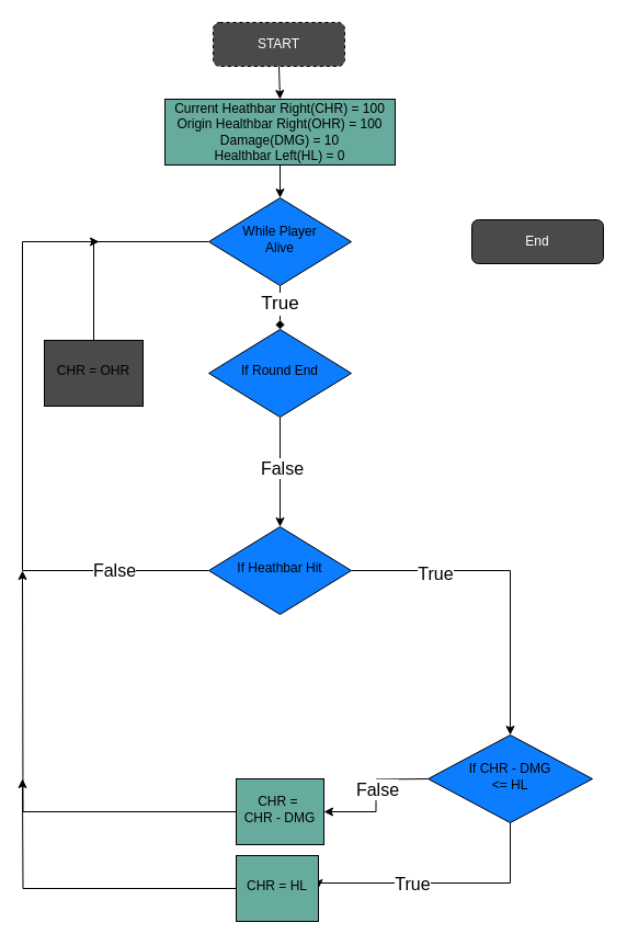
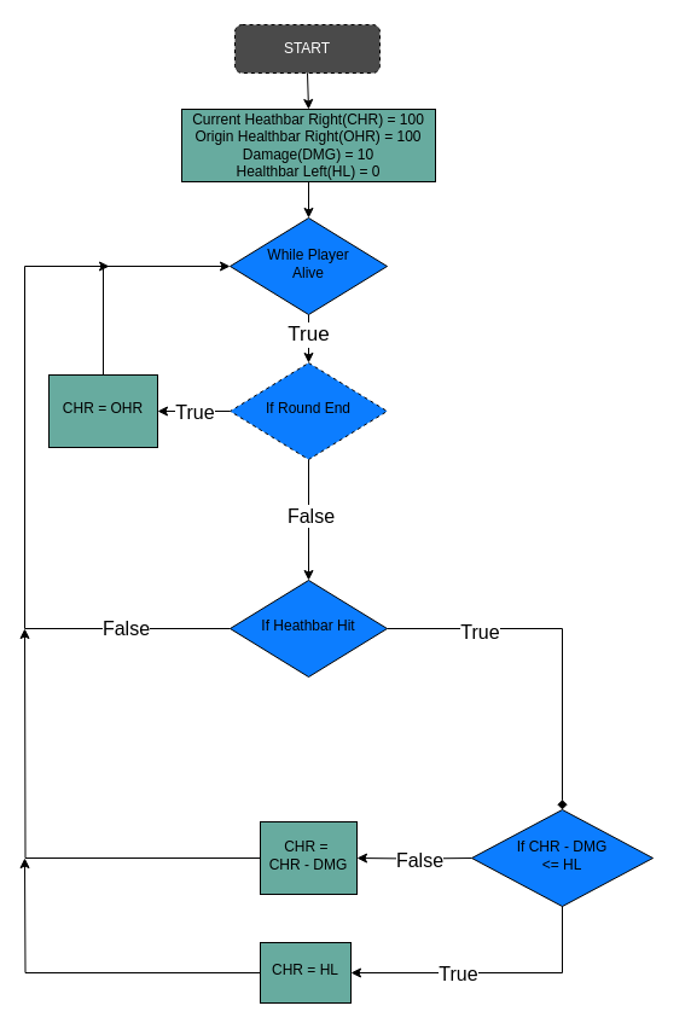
- <mxCell id="27" value="" style="endArrow=none;html=1;rounded=0;entryX=0;entryY=0.5;entryDx=0;entryDy=0;exitX=0.5;exitY=0;exitDx=0;exitDy=0;" edge="1" parent="1" source="26" target="5"><mxGeometry width="50" height="50" relative="1" as="geometry"><mxPoint x="40" y="180" as="sourcePoint" /><mxPoint x="90" y="130" as="targetPoint" /><Array as="points"><mxPoint x="85" y="220" /></Array></mxGeometry></mxCell>
+ <mxCell id="27" value="" style="endArrow=classic;html=1;rounded=0;entryX=0;entryY=0.5;entryDx=0;entryDy=0;exitX=0.5;exitY=0;exitDx=0;exitDy=0;" edge="1" parent="1" source="26" target="5"><mxGeometry width="50" height="50" relative="1" as="geometry"><mxPoint x="40" y="180" as="sourcePoint" /><mxPoint x="90" y="130" as="targetPoint" /><Array as="points"><mxPoint x="85" y="220" /></Array></mxGeometry></mxCell>
- <mxCell id="32" value="End" style="rounded=1;whiteSpace=wrap;html=1;fontSize=12;glass=0;strokeWidth=1;shadow=0;fillColor=#4A4A4A;fontColor=#FFFFFF;" vertex="1" parent="1"><mxGeometry x="430" y="200" width="120" height="40" as="geometry" /></mxCell>
- <mxCell id="3" value="" style="edgeStyle=orthogonalEdgeStyle;rounded=0;orthogonalLoop=1;jettySize=auto;html=1;endArrow=diamond;" edge="1" parent="1" source="5" target="25"><mxGeometry relative="1" as="geometry" /></mxCell>
+ <mxCell id="3" value="" style="edgeStyle=orthogonalEdgeStyle;rounded=0;orthogonalLoop=1;jettySize=auto;html=1;" edge="1" parent="1" source="5" target="25"><mxGeometry relative="1" as="geometry" /></mxCell>
- <mxCell id="26" value="CHR = OHR" style="whiteSpace=wrap;html=1;fillColor=#4a4a4a;shadow=0;strokeWidth=1;spacing=6;spacingTop=-4;" vertex="1" parent="1"><mxGeometry x="40" y="310" width="90" height="60" as="geometry" /></mxCell>
+ <mxCell id="26" value="CHR = OHR" style="whiteSpace=wrap;html=1;fillColor=#67AB9F;shadow=0;strokeWidth=1;spacing=6;spacingTop=-4;" vertex="1" parent="1"><mxGeometry x="40" y="310" width="90" height="60" as="geometry" /></mxCell>
+ <mxCell id="21" value="" style="edgeStyle=orthogonalEdgeStyle;rounded=0;orthogonalLoop=1;jettySize=auto;html=1;" edge="1" parent="1" source="25" target="26"><mxGeometry relative="1" as="geometry" /></mxCell>
+ <mxCell id="22" value="&lt;font style=&quot;font-size: 16px;&quot;&gt;True&lt;/font&gt;" style="edgeLabel;html=1;align=center;verticalAlign=middle;resizable=0;points=[];" vertex="1" connectable="0" parent="21"><mxGeometry x="-0.3" relative="1" as="geometry"><mxPoint x="-9" as="offset" /></mxGeometry></mxCell>
- <mxCell id="25" value="If Round End" style="rhombus;whiteSpace=wrap;html=1;shadow=0;fontFamily=Helvetica;fontSize=12;align=center;strokeWidth=1;spacing=6;spacingTop=-4;fillColor=#0C7DFF;" vertex="1" parent="1"><mxGeometry x="190" y="300" width="130" height="80" as="geometry" /></mxCell>
+ <mxCell id="25" value="If Round End" style="rhombus;whiteSpace=wrap;html=1;shadow=0;fontFamily=Helvetica;fontSize=12;align=center;strokeWidth=1;spacing=6;spacingTop=-4;fillColor=#0C7DFF;dashed=1;" vertex="1" parent="1"><mxGeometry x="190" y="300" width="130" height="80" as="geometry" /></mxCell>
- <mxCell id="6" value="" style="edgeStyle=orthogonalEdgeStyle;rounded=0;orthogonalLoop=1;jettySize=auto;html=1;entryX=0.5;entryY=0;entryDx=0;entryDy=0;" edge="1" parent="1" source="8" target="16"><mxGeometry relative="1" as="geometry"><mxPoint x="465" y="630" as="targetPoint" /></mxGeometry></mxCell>
+ <mxCell id="6" value="" style="edgeStyle=orthogonalEdgeStyle;rounded=0;orthogonalLoop=1;jettySize=auto;html=1;entryX=0.5;entryY=0;entryDx=0;entryDy=0;endArrow=diamond;" edge="1" parent="1" source="8" target="16"><mxGeometry relative="1" as="geometry"><mxPoint x="465" y="630" as="targetPoint" /></mxGeometry></mxCell>
- <mxCell id="20" value="CHR =&amp;nbsp;&lt;div&gt;CHR - DMG&lt;/div&gt;" style="whiteSpace=wrap;html=1;shadow=0;strokeWidth=1;spacing=6;spacingTop=-4;fillColor=#67AB9F;" vertex="1" parent="1"><mxGeometry x="215" y="710" width="80" height="60" as="geometry" /></mxCell>
+ <mxCell id="20" value="CHR =&amp;nbsp;&lt;div&gt;CHR - DMG&lt;/div&gt;" style="whiteSpace=wrap;html=1;shadow=0;strokeWidth=1;spacing=6;spacingTop=-4;fillColor=#67AB9F;" vertex="1" parent="1"><mxGeometry x="215" y="680" width="80" height="60" as="geometry" /></mxCell>
- <mxCell id="18" value="CHR = HL" style="whiteSpace=wrap;html=1;shadow=0;strokeWidth=1;spacing=6;spacingTop=-4;fillColor=#67AB9F;" vertex="1" parent="1"><mxGeometry x="215" y="780" width="75" height="60" as="geometry" /></mxCell>
+ <mxCell id="18" value="CHR = HL" style="whiteSpace=wrap;html=1;shadow=0;strokeWidth=1;spacing=6;spacingTop=-4;fillColor=#67AB9F;" vertex="1" parent="1"><mxGeometry x="215" y="780" width="75" height="50" as="geometry" /></mxCell>
